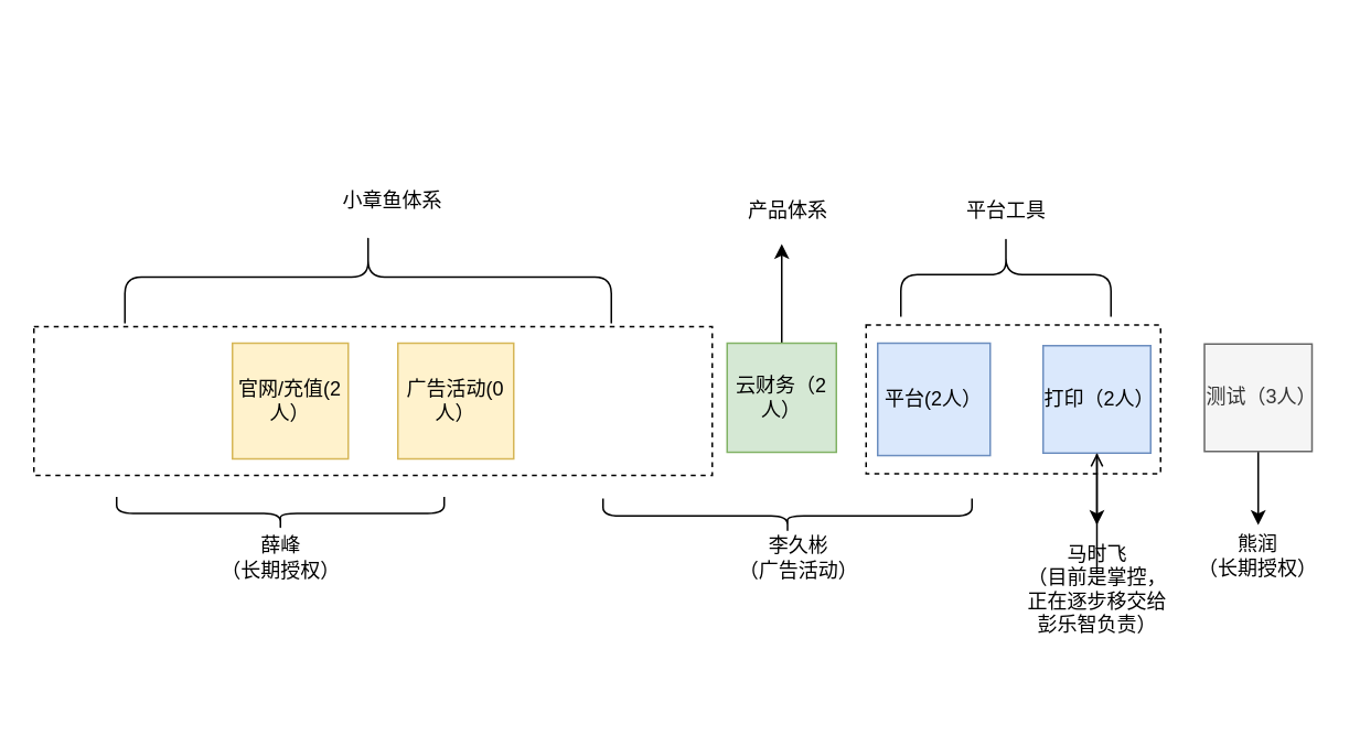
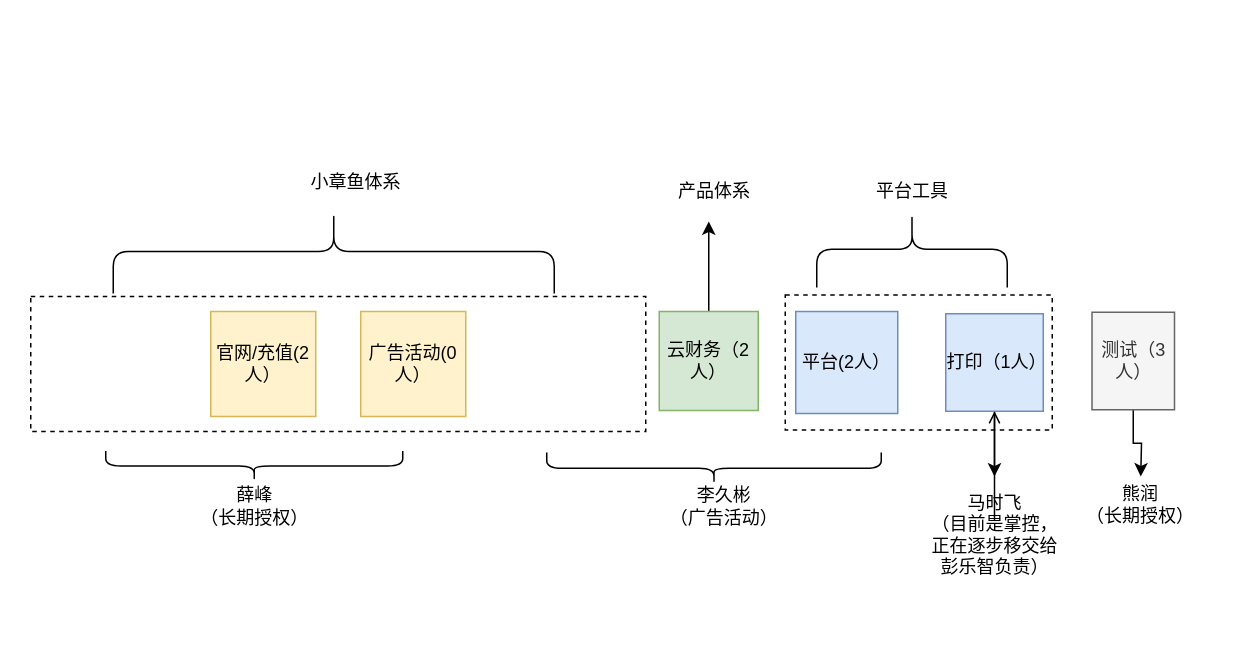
- <mxCell id="23" value="测试（3人）" style="whiteSpace=wrap;html=1;aspect=fixed;fillColor=#f5f5f5;strokeColor=#666666;fontColor=#333333;" parent="1" vertex="1"><mxGeometry x="727.5" y="207.5" width="65" height="65" as="geometry" /></mxCell>
+ <mxCell id="23" value="测试（3人）" style="whiteSpace=wrap;html=1;aspect=fixed;fillColor=#f5f5f5;strokeColor=#666666;fontColor=#333333;" parent="1" vertex="1"><mxGeometry x="727.5" y="207.5" width="55" height="65" as="geometry" /></mxCell>
- <mxCell id="8" value="打印（2人）" style="whiteSpace=wrap;html=1;aspect=fixed;fillColor=#dae8fc;strokeColor=#6c8ebf;" parent="1" vertex="1"><mxGeometry x="630" y="208.5" width="65" height="65" as="geometry" /></mxCell>
+ <mxCell id="8" value="打印（1人）" style="whiteSpace=wrap;html=1;aspect=fixed;fillColor=#dae8fc;strokeColor=#6c8ebf;" parent="1" vertex="1"><mxGeometry x="630" y="208.5" width="65" height="65" as="geometry" /></mxCell>
